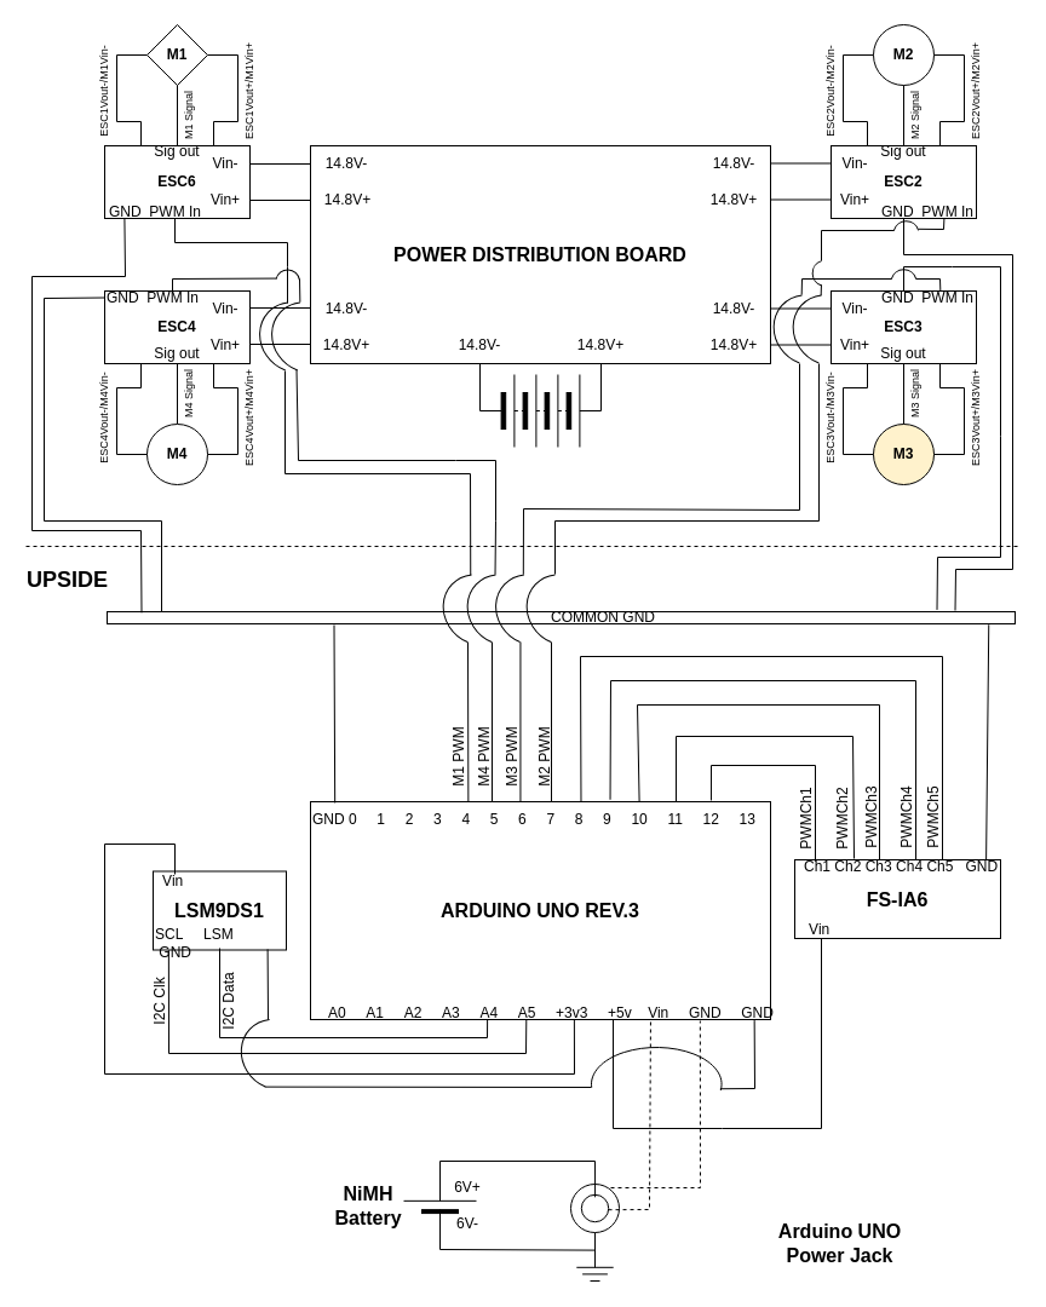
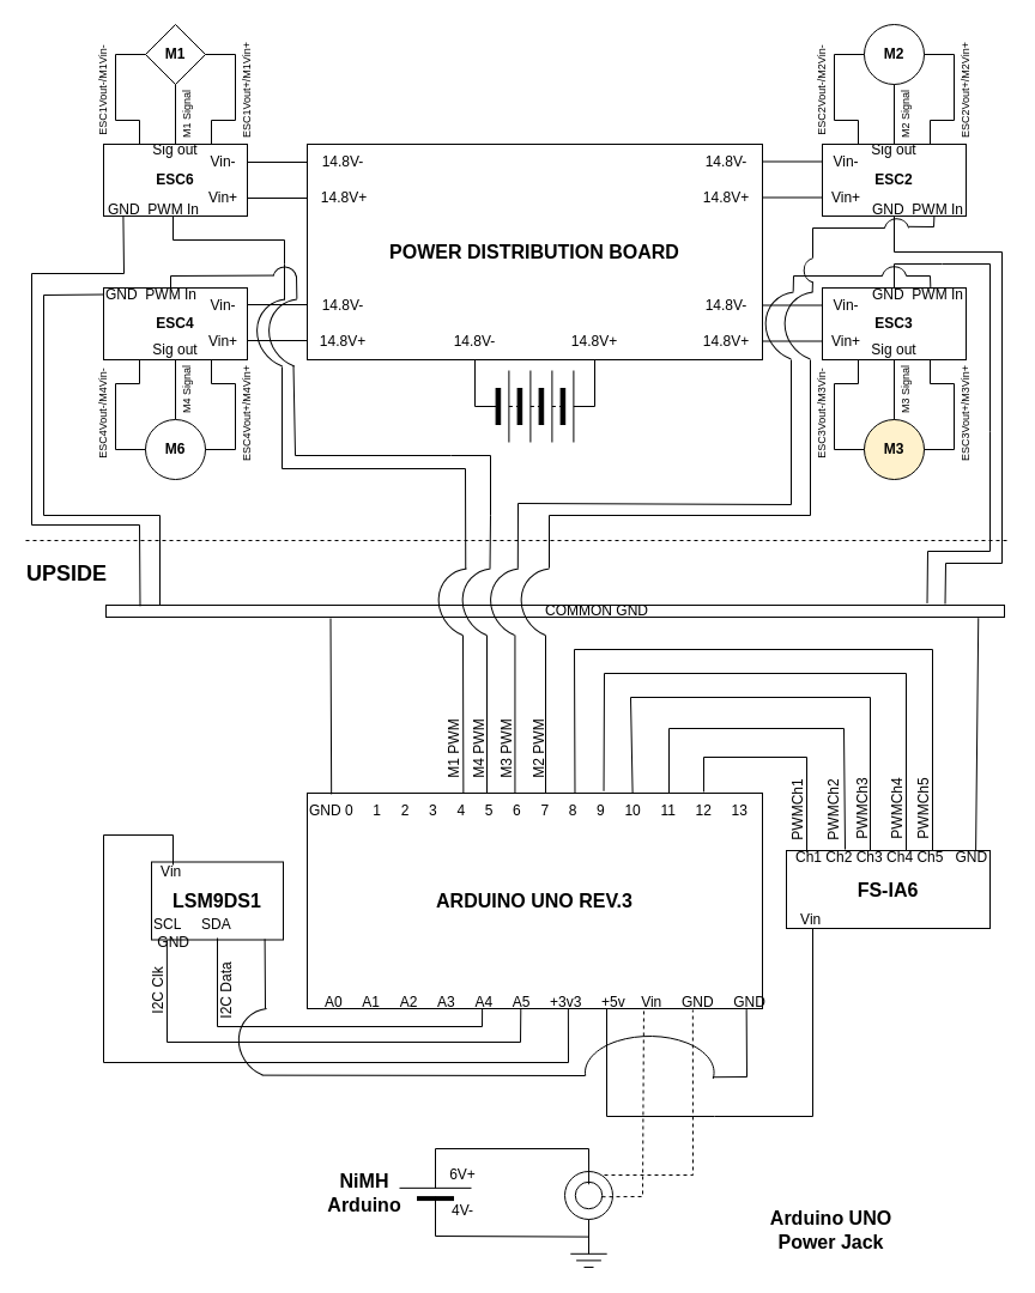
- <mxCell id="39" value="&lt;b&gt;M4&lt;/b&gt;" style="ellipse;whiteSpace=wrap;html=1;aspect=fixed;" vertex="1" parent="1"><mxGeometry x="121" y="350" width="50" height="50" as="geometry" /></mxCell>
+ <mxCell id="39" value="&lt;b&gt;M6&lt;/b&gt;" style="ellipse;whiteSpace=wrap;html=1;aspect=fixed;" vertex="1" parent="1"><mxGeometry x="121" y="350" width="50" height="50" as="geometry" /></mxCell>
- <mxCell id="71" value="SCL&amp;nbsp; &amp;nbsp; &amp;nbsp;LSM&amp;nbsp; &amp;nbsp; &amp;nbsp;GND" style="text;html=1;strokeColor=none;fillColor=none;align=left;verticalAlign=middle;whiteSpace=wrap;rounded=0;" vertex="1" parent="1"><mxGeometry x="126" y="775" width="110" height="8" as="geometry" /></mxCell>
+ <mxCell id="71" value="SCL&amp;nbsp; &amp;nbsp; &amp;nbsp;SDA&amp;nbsp; &amp;nbsp; &amp;nbsp;GND" style="text;html=1;strokeColor=none;fillColor=none;align=left;verticalAlign=middle;whiteSpace=wrap;rounded=0;" vertex="1" parent="1"><mxGeometry x="126" y="775" width="110" height="8" as="geometry" /></mxCell>
- <mxCell id="97" value="NiMH&lt;br&gt;Battery" style="text;html=1;strokeColor=none;fillColor=none;align=center;verticalAlign=middle;whiteSpace=wrap;rounded=0;fontSize=16;fontStyle=1" vertex="1" parent="1"><mxGeometry x="269" y="980.5" width="70" height="30" as="geometry" /></mxCell>
+ <mxCell id="97" value="NiMH&lt;br&gt;Arduino" style="text;html=1;strokeColor=none;fillColor=none;align=center;verticalAlign=middle;whiteSpace=wrap;rounded=0;fontSize=16;fontStyle=1" vertex="1" parent="1"><mxGeometry x="269" y="980.5" width="70" height="30" as="geometry" /></mxCell>
- <mxCell id="132" value="6V-" style="text;html=1;strokeColor=none;fillColor=none;align=center;verticalAlign=middle;whiteSpace=wrap;rounded=0;" vertex="1" parent="1"><mxGeometry x="356" y="996" width="60" height="30" as="geometry" /></mxCell>
+ <mxCell id="132" value="4V-" style="text;html=1;strokeColor=none;fillColor=none;align=center;verticalAlign=middle;whiteSpace=wrap;rounded=0;" vertex="1" parent="1"><mxGeometry x="356" y="996" width="60" height="30" as="geometry" /></mxCell>
